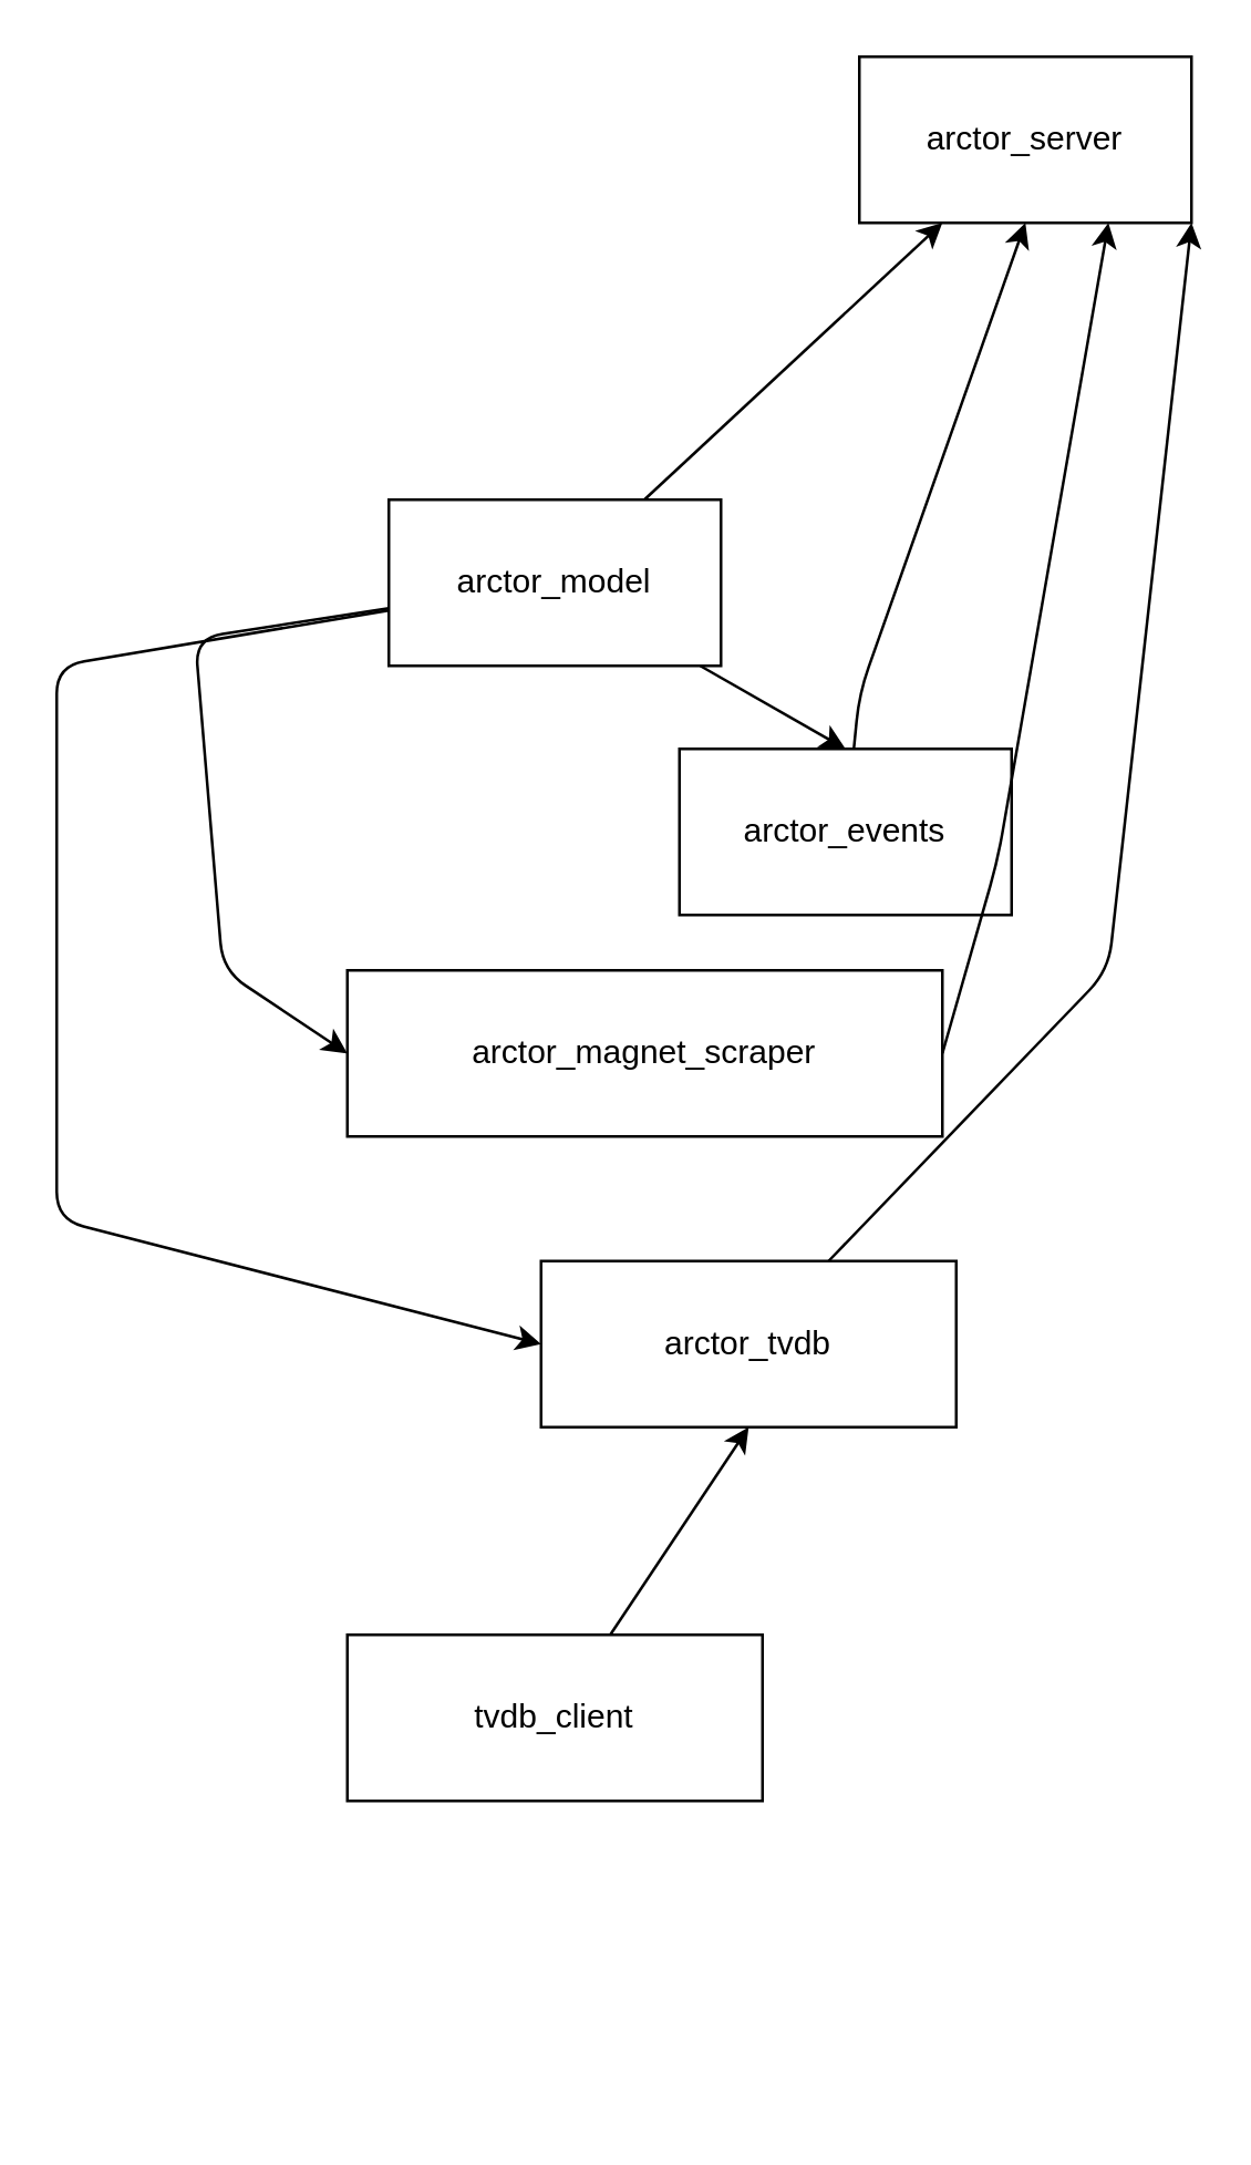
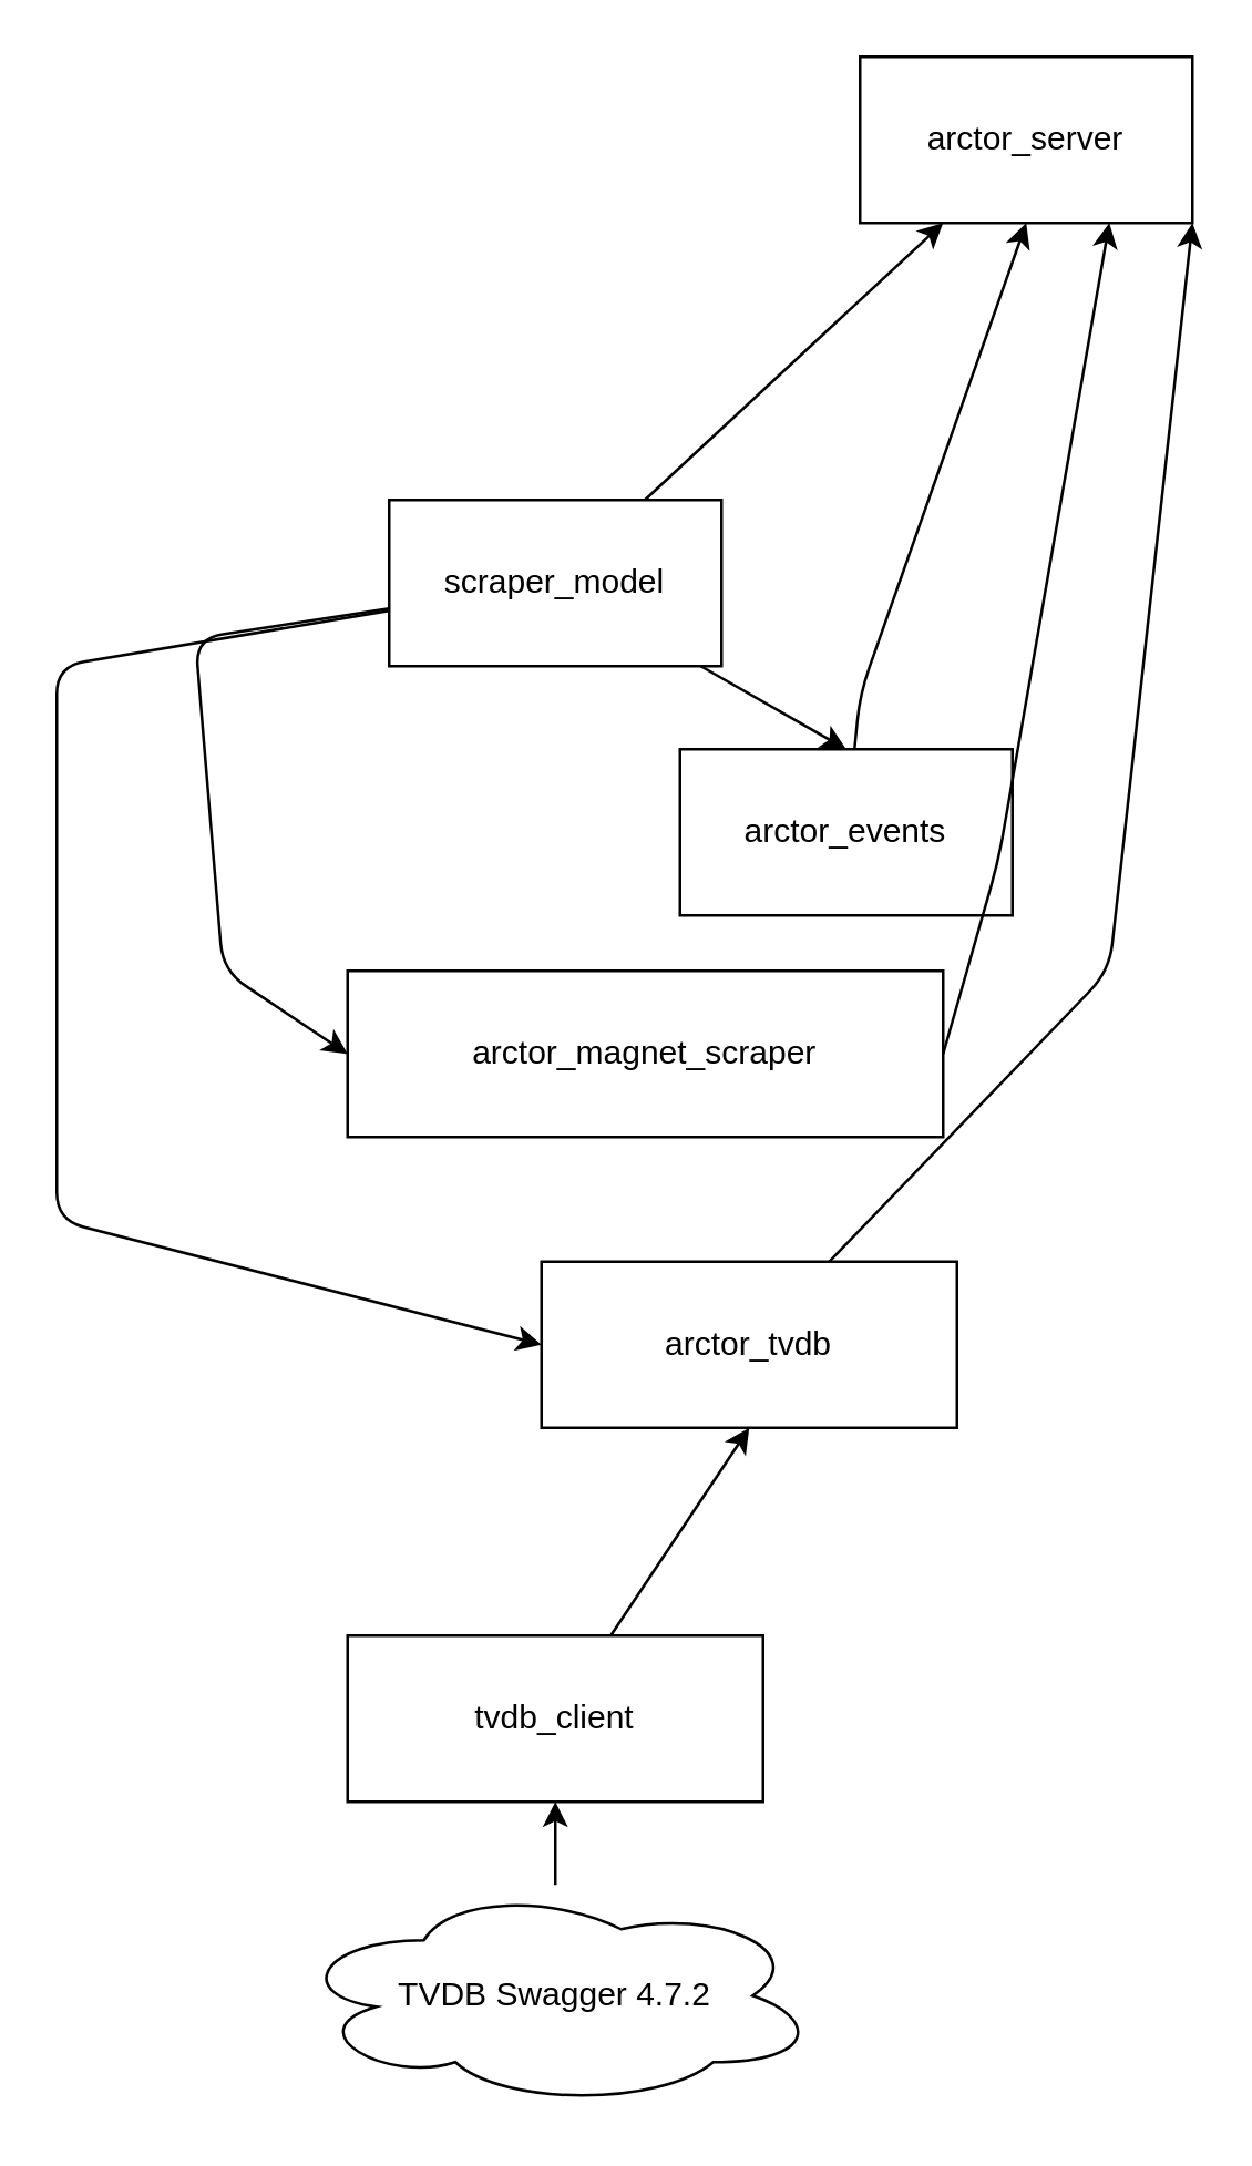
- <mxCell id="7" value="arctor_model" style="rounded=0;whiteSpace=wrap;html=1;" parent="1" vertex="1"><mxGeometry x="140" y="180" width="120" height="60" as="geometry" /></mxCell>
+ <mxCell id="7" value="scraper_model" style="rounded=0;whiteSpace=wrap;html=1;" parent="1" vertex="1"><mxGeometry x="140" y="180" width="120" height="60" as="geometry" /></mxCell>
+ <mxCell id="16" style="edgeStyle=none;html=1;entryX=0.5;entryY=1;entryDx=0;entryDy=0;" edge="1" parent="1" source="17" target="15"><mxGeometry relative="1" as="geometry" /></mxCell>
+ <mxCell id="17" value="TVDB Swagger 4.7.2" style="ellipse;shape=cloud;whiteSpace=wrap;html=1;" vertex="1" parent="1"><mxGeometry x="105" y="680" width="190" height="80" as="geometry" /></mxCell>
